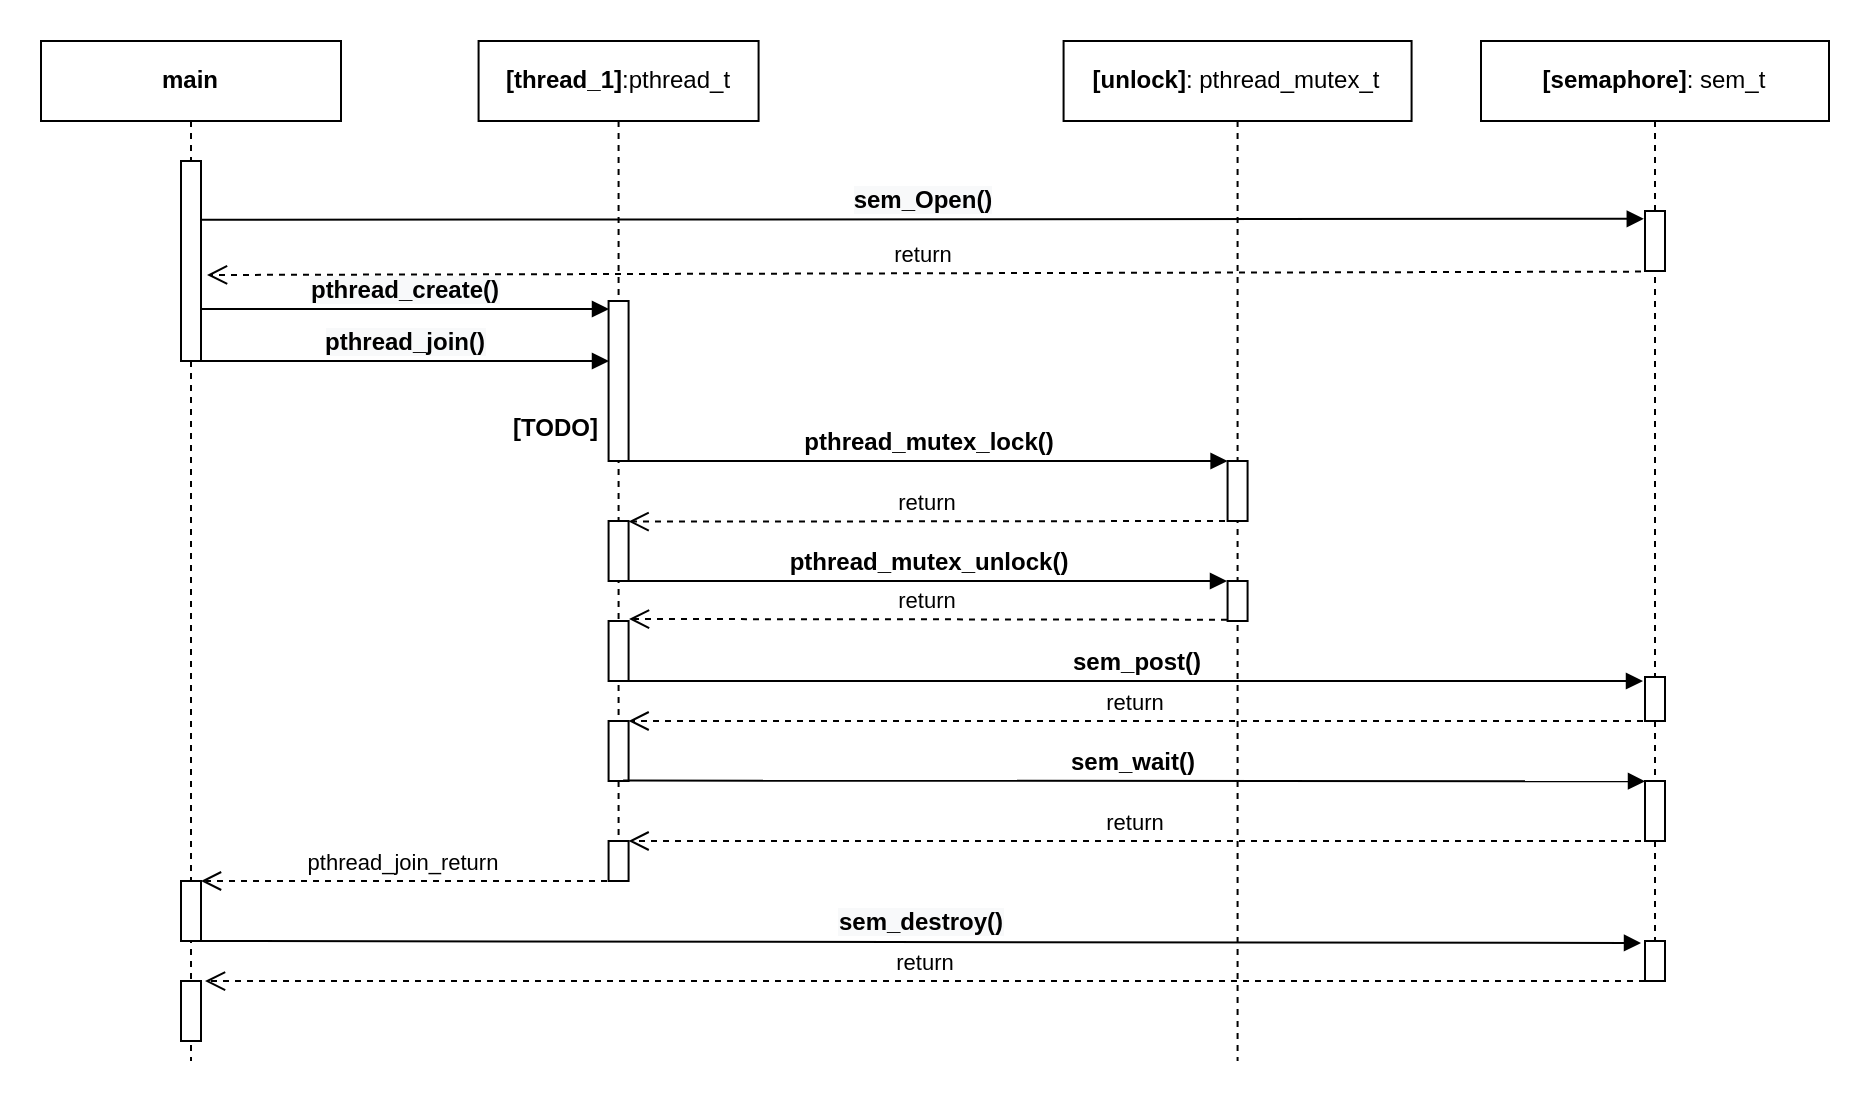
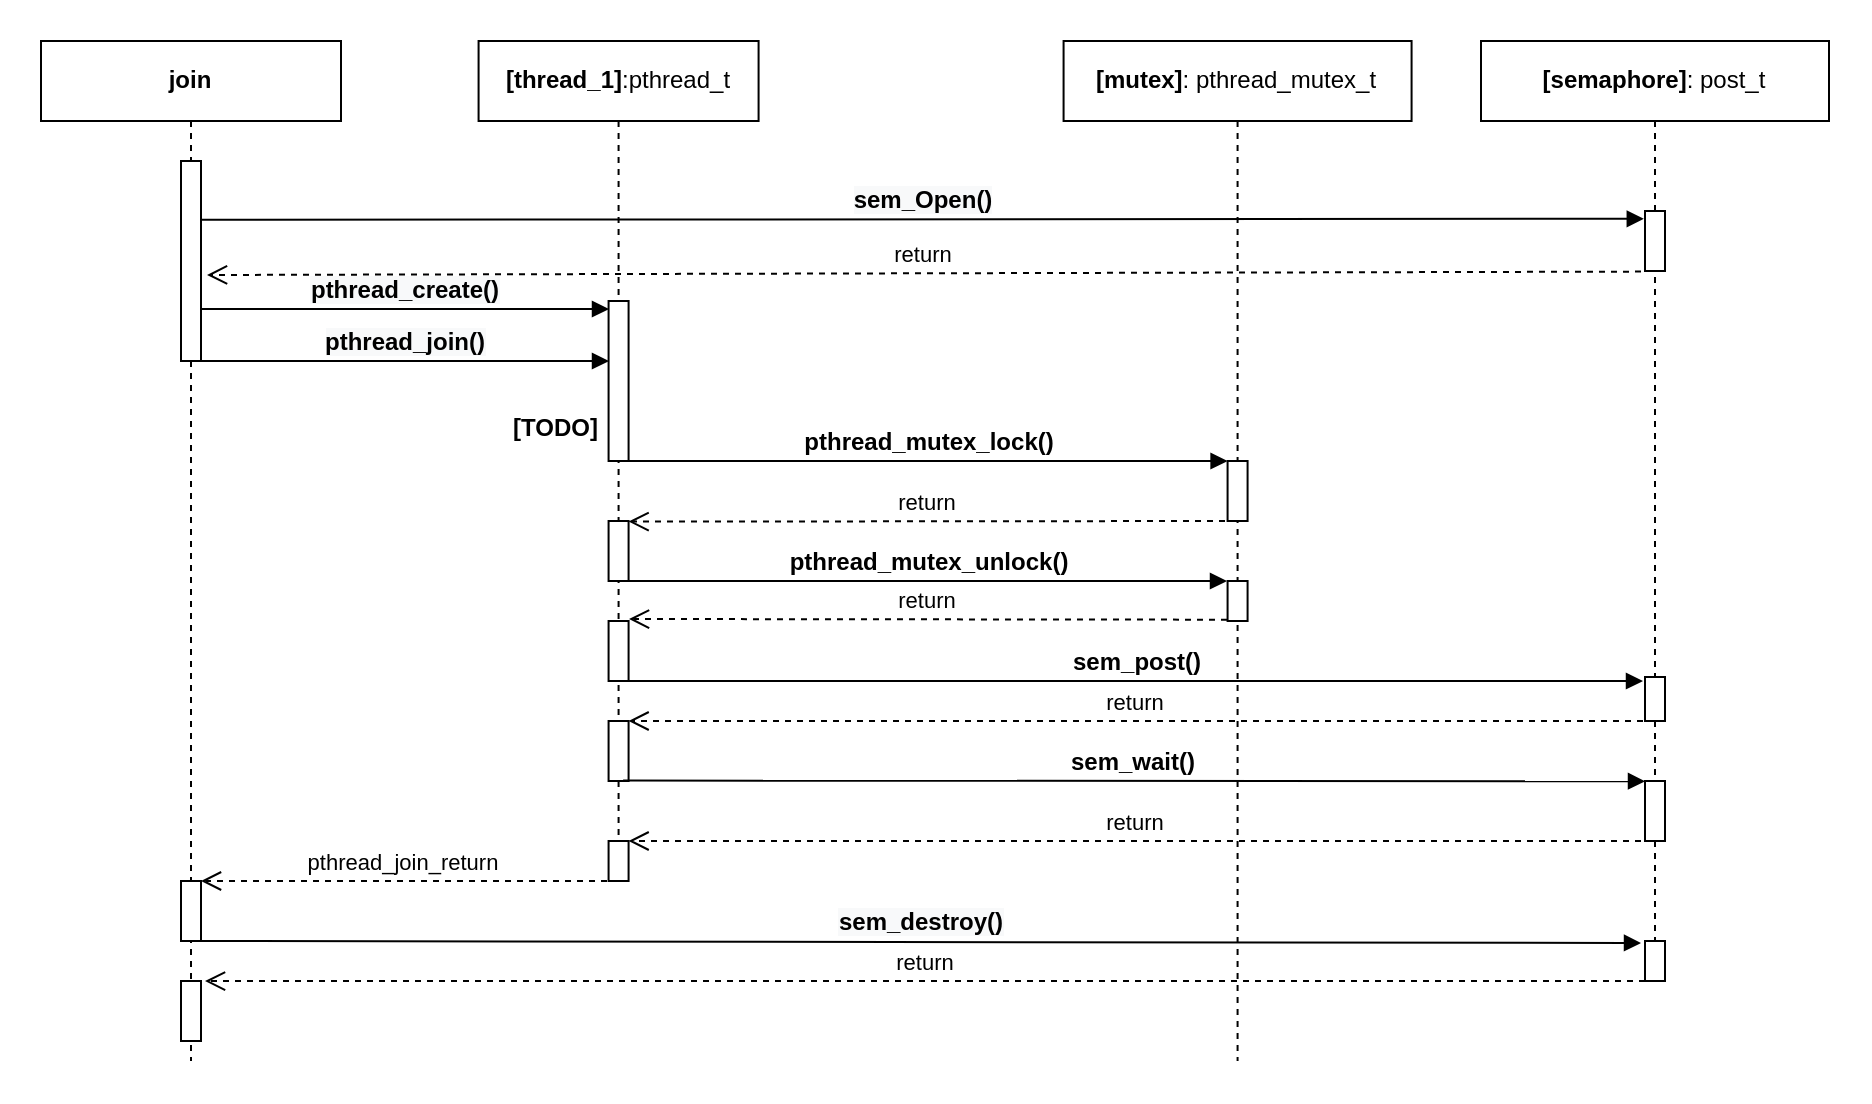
- <mxCell id="14" value="&lt;b&gt;main&lt;/b&gt;" style="shape=umlLifeline;perimeter=lifelinePerimeter;whiteSpace=wrap;html=1;container=1;collapsible=0;recursiveResize=0;outlineConnect=0;" parent="1" vertex="1"><mxGeometry x="20" y="20" width="150" height="510" as="geometry" /></mxCell>
+ <mxCell id="14" value="&lt;b&gt;join&lt;/b&gt;" style="shape=umlLifeline;perimeter=lifelinePerimeter;whiteSpace=wrap;html=1;container=1;collapsible=0;recursiveResize=0;outlineConnect=0;" parent="1" vertex="1"><mxGeometry x="20" y="20" width="150" height="510" as="geometry" /></mxCell>
- <mxCell id="8" value="&lt;b&gt;[unlock]&lt;/b&gt;: pthread_mutex_t" style="shape=umlLifeline;perimeter=lifelinePerimeter;whiteSpace=wrap;html=1;container=1;collapsible=0;recursiveResize=0;outlineConnect=0;" parent="1" vertex="1"><mxGeometry x="531.29" y="20" width="174" height="510" as="geometry" /></mxCell>
+ <mxCell id="8" value="&lt;b&gt;[mutex]&lt;/b&gt;: pthread_mutex_t" style="shape=umlLifeline;perimeter=lifelinePerimeter;whiteSpace=wrap;html=1;container=1;collapsible=0;recursiveResize=0;outlineConnect=0;" parent="1" vertex="1"><mxGeometry x="531.29" y="20" width="174" height="510" as="geometry" /></mxCell>
- <mxCell id="22" value="&lt;b&gt;[semaphore]&lt;/b&gt;: sem_t" style="shape=umlLifeline;perimeter=lifelinePerimeter;whiteSpace=wrap;html=1;container=1;collapsible=0;recursiveResize=0;outlineConnect=0;" parent="1" vertex="1"><mxGeometry x="740" y="20" width="174" height="470" as="geometry" /></mxCell>
+ <mxCell id="22" value="&lt;b&gt;[semaphore]&lt;/b&gt;: post_t" style="shape=umlLifeline;perimeter=lifelinePerimeter;whiteSpace=wrap;html=1;container=1;collapsible=0;recursiveResize=0;outlineConnect=0;" parent="1" vertex="1"><mxGeometry x="740" y="20" width="174" height="470" as="geometry" /></mxCell>
